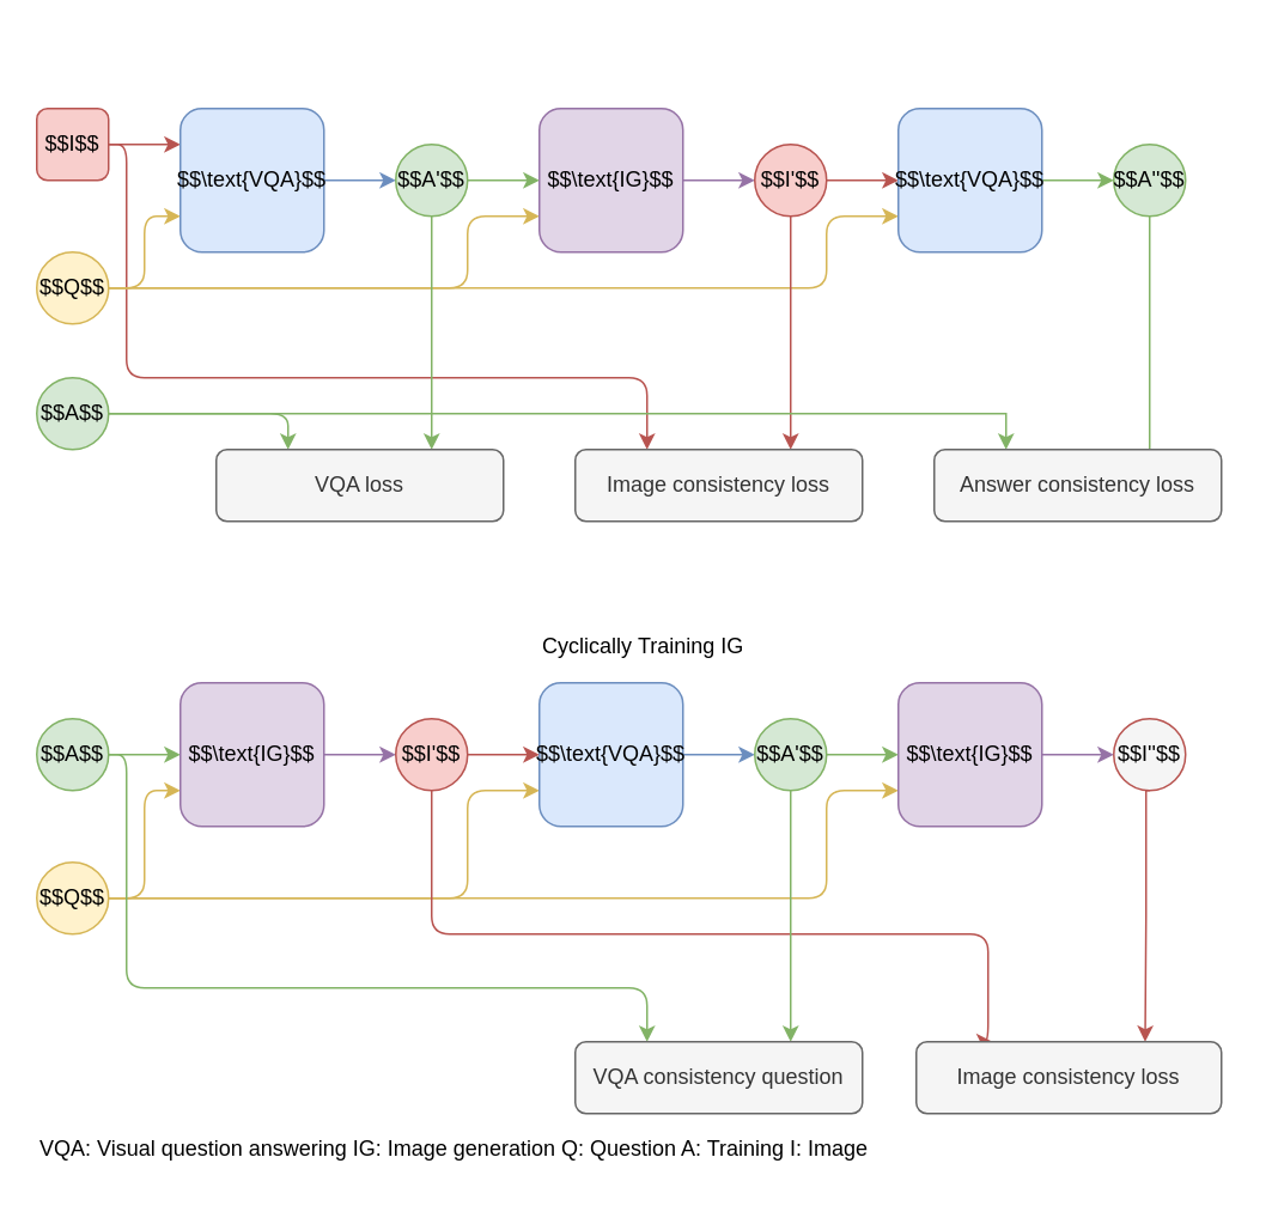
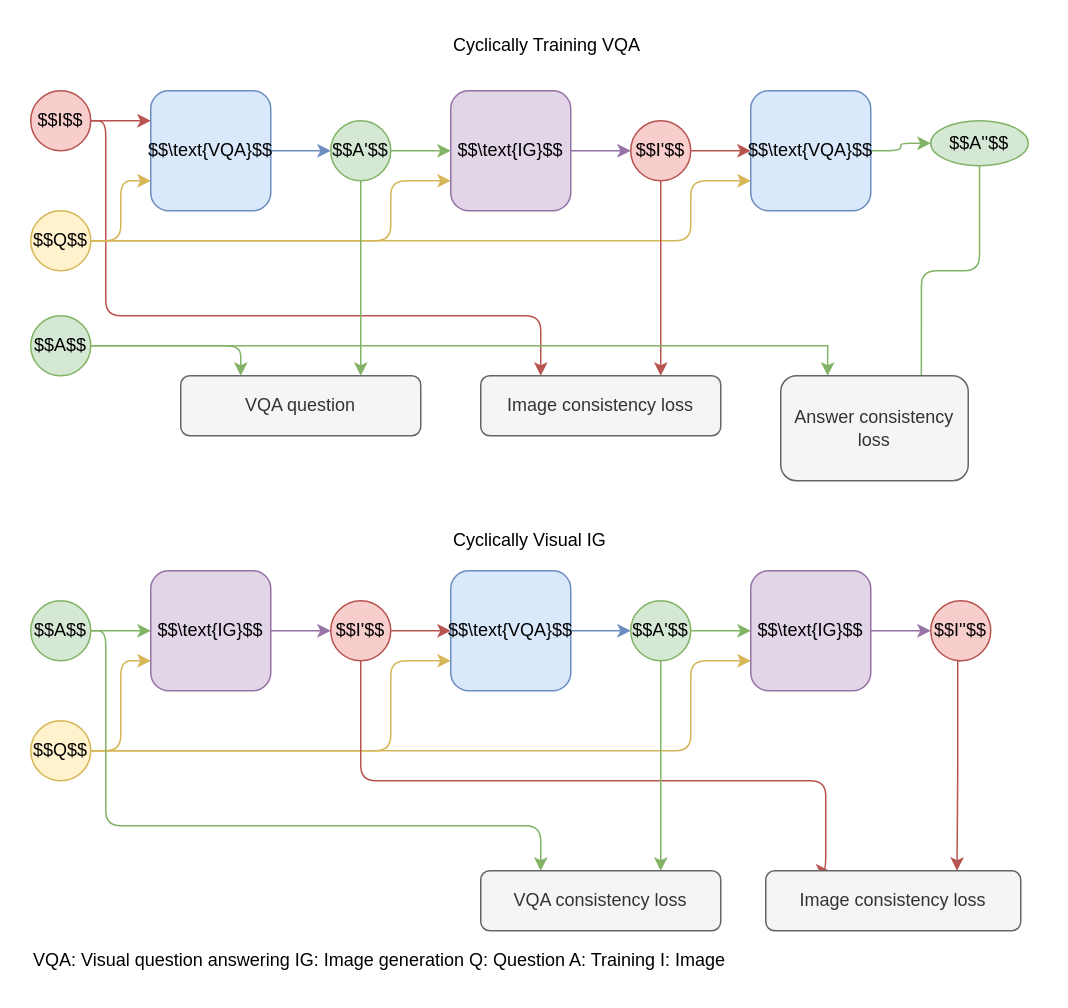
+ <mxCell id="52" value="Cyclically Training VQA" style="text;html=1;strokeColor=none;fillColor=none;align=left;verticalAlign=middle;whiteSpace=wrap;fontSize=12;rounded=1;" parent="1" vertex="1"><mxGeometry x="300" y="20" width="150" height="20" as="geometry" /></mxCell>
- <mxCell id="4" value="$$I$$" style="whiteSpace=wrap;html=1;aspect=fixed;fillColor=#f8cecc;strokeColor=#b85450;rounded=1;" parent="1" vertex="1"><mxGeometry y="60" width="40" height="40" as="geometry" x="20" /></mxCell>
+ <mxCell id="4" value="$$I$$" style="ellipse;whiteSpace=wrap;html=1;aspect=fixed;fillColor=#f8cecc;strokeColor=#b85450;rounded=1;" parent="1" vertex="1"><mxGeometry y="60" width="40" height="40" as="geometry" x="20" /></mxCell>
- <mxCell id="17" value="$$A''$$" style="ellipse;whiteSpace=wrap;html=1;aspect=fixed;fillColor=#d5e8d4;strokeColor=#82b366;rounded=1;" parent="1" vertex="1"><mxGeometry x="620" y="80" width="40" height="40" as="geometry" /></mxCell>
+ <mxCell id="17" value="$$A''$$" style="ellipse;whiteSpace=wrap;html=1;aspect=fixed;fillColor=#d5e8d4;strokeColor=#82b366;rounded=1;" parent="1" vertex="1"><mxGeometry x="620" y="80" width="65" height="30" as="geometry" /></mxCell>
- <mxCell id="49" value="VQA loss" style="text;html=1;strokeColor=#666666;fillColor=#f5f5f5;align=center;verticalAlign=middle;whiteSpace=wrap;fontColor=#333333;rounded=1;" parent="1" vertex="1"><mxGeometry x="120" y="250" width="160" height="40" as="geometry" /></mxCell>
+ <mxCell id="49" value="VQA question" style="text;html=1;strokeColor=#666666;fillColor=#f5f5f5;align=center;verticalAlign=middle;whiteSpace=wrap;fontColor=#333333;rounded=1;" parent="1" vertex="1"><mxGeometry x="120" y="250" width="160" height="40" as="geometry" /></mxCell>
- <mxCell id="51" value="Answer consistency loss" style="text;html=1;strokeColor=#666666;fillColor=#f5f5f5;align=center;verticalAlign=middle;whiteSpace=wrap;fontColor=#333333;rounded=1;" parent="1" vertex="1"><mxGeometry x="520" y="250" width="160" height="40" as="geometry" /></mxCell>
+ <mxCell id="51" value="Answer consistency loss" style="text;html=1;strokeColor=#666666;fillColor=#f5f5f5;align=center;verticalAlign=middle;whiteSpace=wrap;fontColor=#333333;rounded=1;" parent="1" vertex="1"><mxGeometry x="520" y="250" width="125" height="70" as="geometry" /></mxCell>
- <mxCell id="53" value="Cyclically&amp;nbsp;Training IG" style="text;html=1;strokeColor=none;fillColor=none;align=left;verticalAlign=middle;whiteSpace=wrap;fontSize=12;rounded=1;" parent="1" vertex="1"><mxGeometry x="300" y="350" width="165" height="20" as="geometry" /></mxCell>
+ <mxCell id="53" value="Cyclically&amp;nbsp;Visual IG" style="text;html=1;strokeColor=none;fillColor=none;align=left;verticalAlign=middle;whiteSpace=wrap;fontSize=12;rounded=1;" parent="1" vertex="1"><mxGeometry x="300" y="350" width="165" height="20" as="geometry" /></mxCell>
- <mxCell id="22" value="$$I''$$" style="ellipse;whiteSpace=wrap;html=1;aspect=fixed;fillColor=#f5f5f5;strokeColor=#b85450;rounded=1;" parent="1" vertex="1"><mxGeometry x="620" y="400" width="40" height="40" as="geometry" /></mxCell>
+ <mxCell id="22" value="$$I''$$" style="ellipse;whiteSpace=wrap;html=1;aspect=fixed;fillColor=#f8cecc;strokeColor=#b85450;rounded=1;" parent="1" vertex="1"><mxGeometry x="620" y="400" width="40" height="40" as="geometry" /></mxCell>
- <mxCell id="45" value="VQA consistency question" style="text;html=1;strokeColor=#666666;fillColor=#f5f5f5;align=center;verticalAlign=middle;whiteSpace=wrap;fontColor=#333333;rounded=1;" parent="1" vertex="1"><mxGeometry x="320" y="580" width="160" height="40" as="geometry" /></mxCell>
+ <mxCell id="45" value="VQA consistency loss" style="text;html=1;strokeColor=#666666;fillColor=#f5f5f5;align=center;verticalAlign=middle;whiteSpace=wrap;fontColor=#333333;rounded=1;" parent="1" vertex="1"><mxGeometry x="320" y="580" width="160" height="40" as="geometry" /></mxCell>
